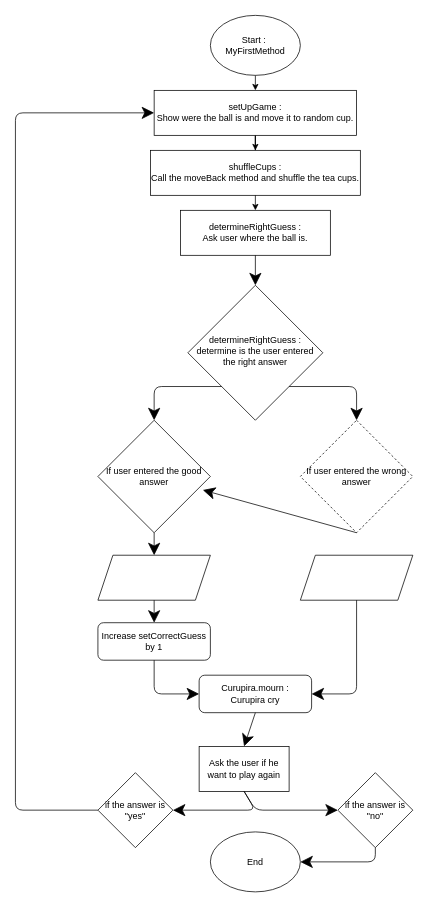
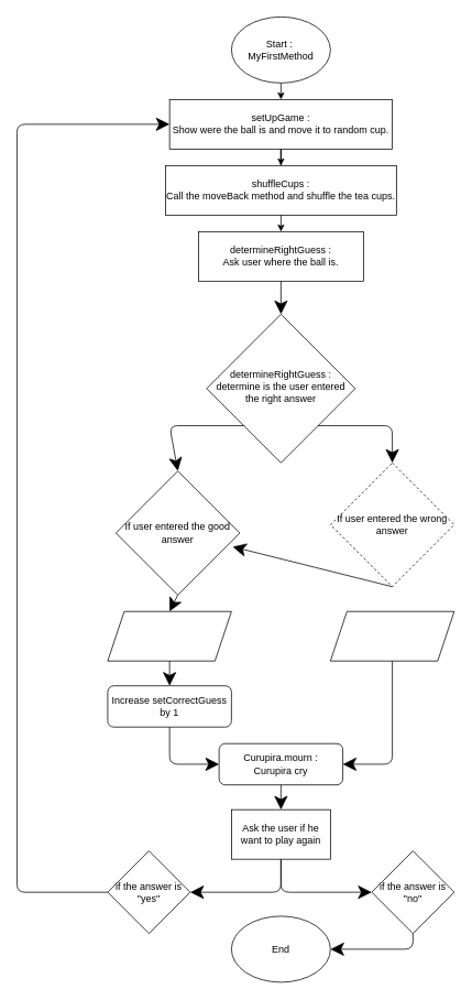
- <mxCell id="15" value="If user entered the good answer" style="rhombus;whiteSpace=wrap;html=1;hachureGap=4;pointerEvents=0;" vertex="1" parent="1"><mxGeometry x="130" y="560" width="150" height="150" as="geometry" /></mxCell>
+ <mxCell id="15" value="If user entered the good answer" style="rhombus;whiteSpace=wrap;html=1;hachureGap=4;pointerEvents=0;" vertex="1" parent="1"><mxGeometry x="140" y="570" width="150" height="150" as="geometry" /></mxCell>
- <mxCell id="25" value="Ask the user if he want to play again" style="rounded=0;whiteSpace=wrap;html=1;hachureGap=4;pointerEvents=0;" vertex="1" parent="1"><mxGeometry x="265" y="995" width="120" height="60" as="geometry" /></mxCell>
+ <mxCell id="25" value="Ask the user if he want to play again" style="rounded=0;whiteSpace=wrap;html=1;hachureGap=4;pointerEvents=0;" vertex="1" parent="1"><mxGeometry x="280" y="980" width="120" height="60" as="geometry" /></mxCell>
